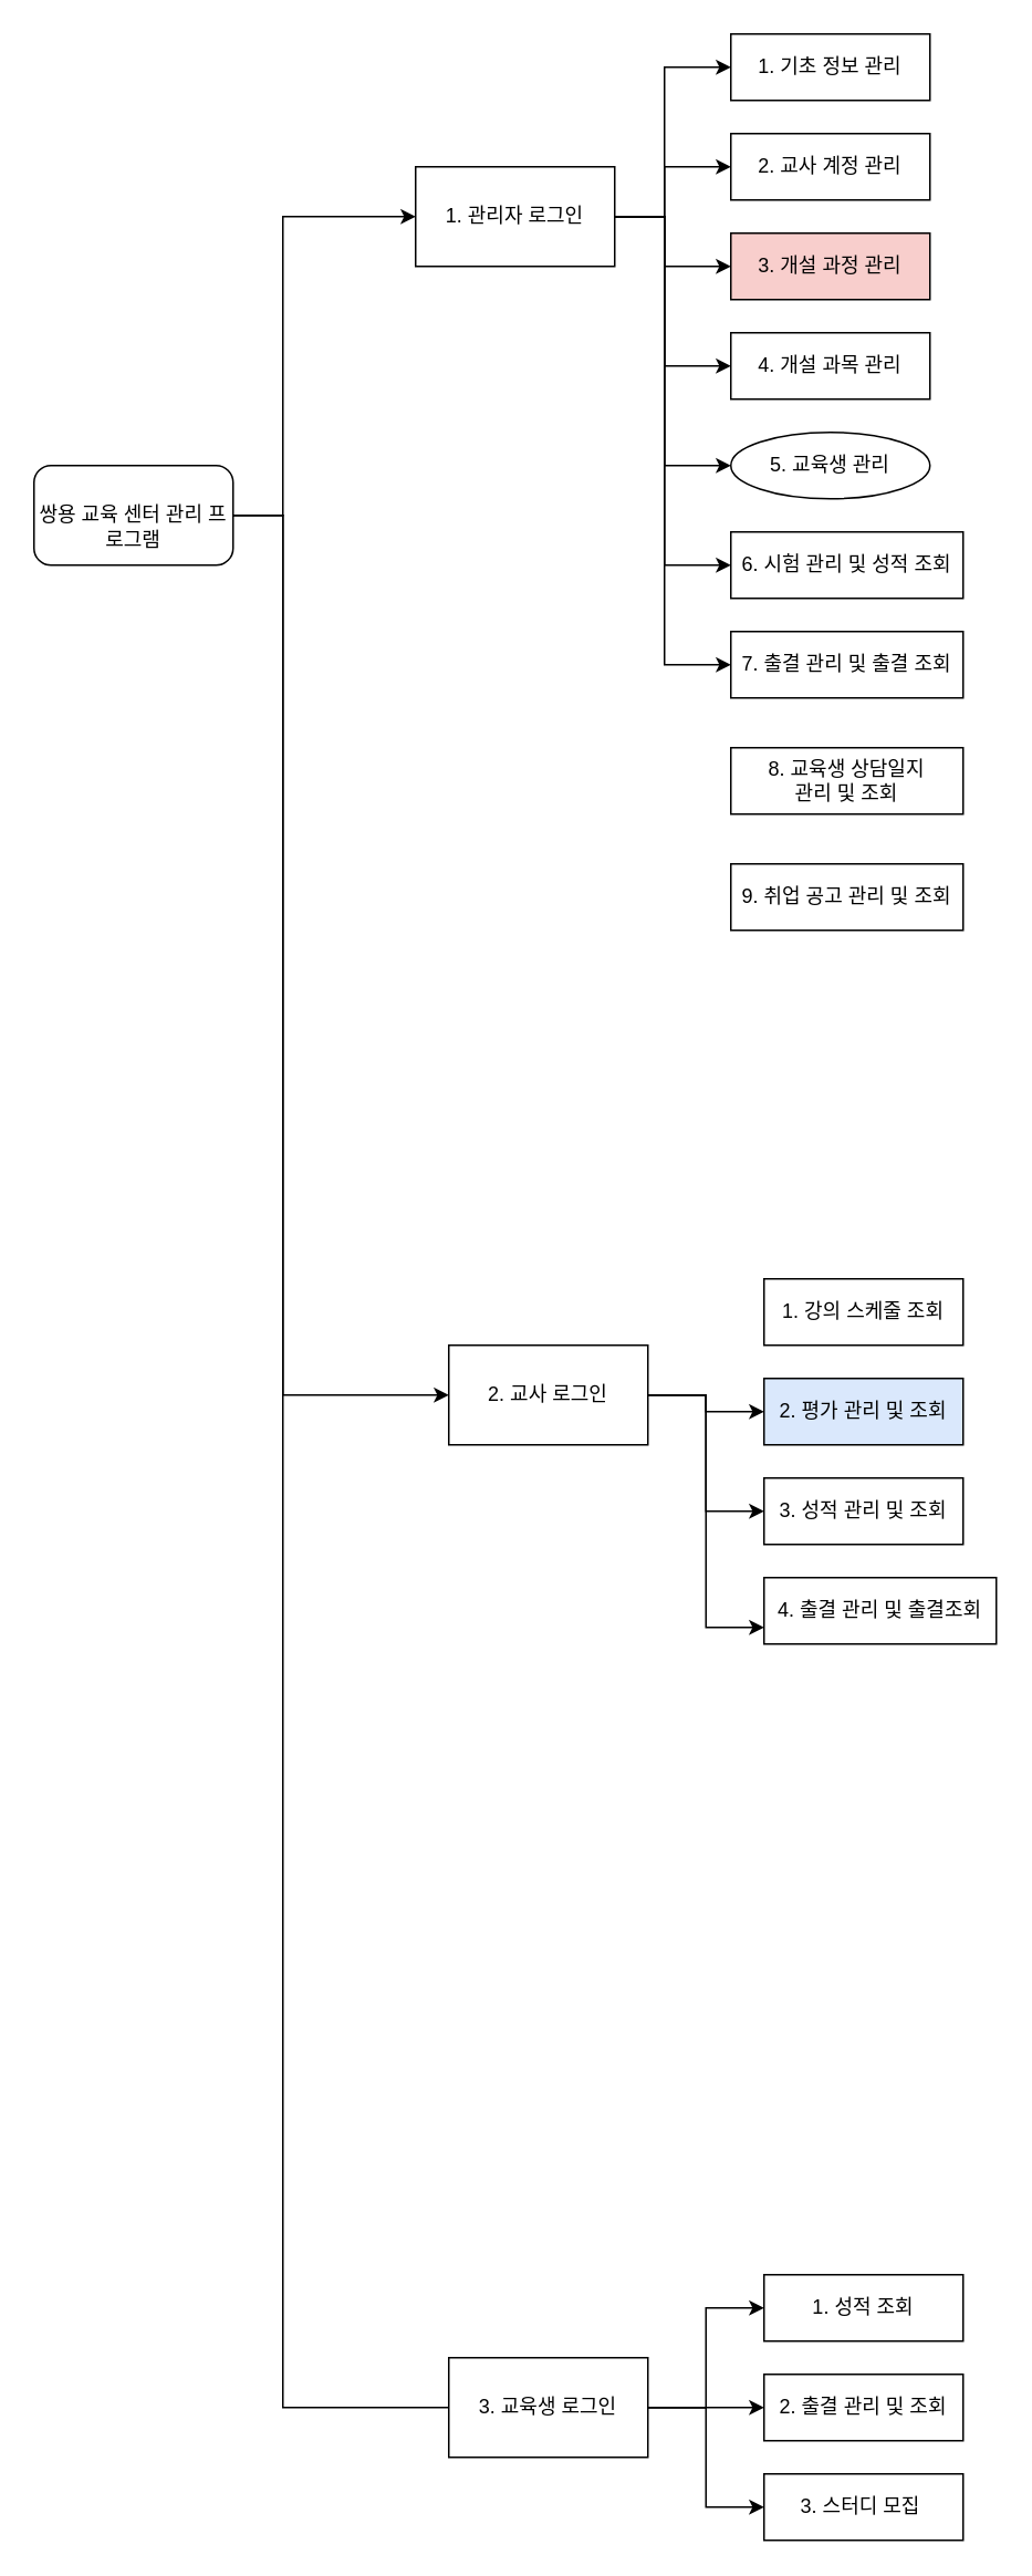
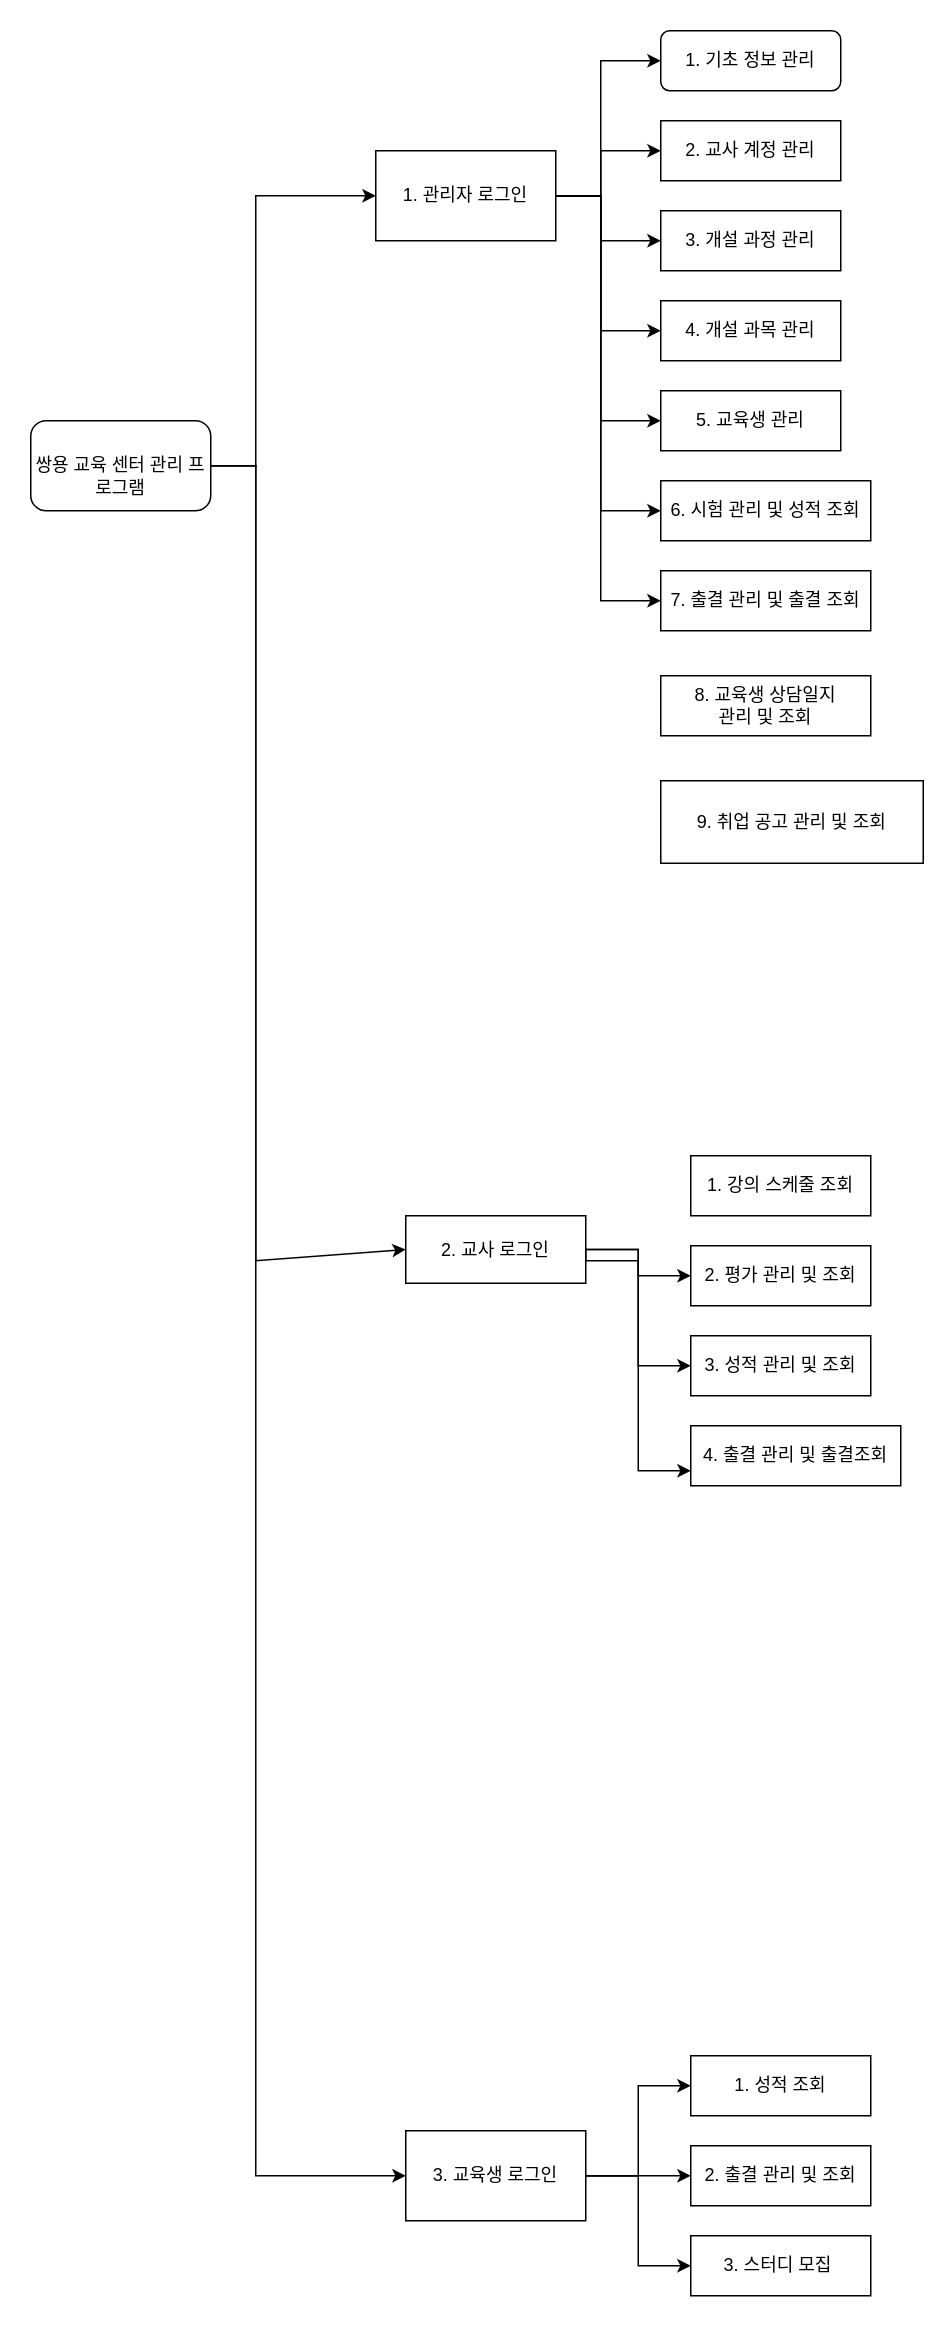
- <mxCell id="22" value="1. 기초 정보 관리" style="rounded=0;whiteSpace=wrap;html=1;" parent="1" vertex="1"><mxGeometry x="440" y="20" width="120" height="40" as="geometry" /></mxCell>
+ <mxCell id="22" value="1. 기초 정보 관리" style="whiteSpace=wrap;html=1;rounded=1;" parent="1" vertex="1"><mxGeometry x="440" y="20" width="120" height="40" as="geometry" /></mxCell>
- <mxCell id="24" value="3. 개설 과정 관리" style="rounded=0;whiteSpace=wrap;html=1;fillColor=#f8cecc;" parent="1" vertex="1"><mxGeometry x="440" y="140" width="120" height="40" as="geometry" /></mxCell>
+ <mxCell id="24" value="3. 개설 과정 관리" style="rounded=0;whiteSpace=wrap;html=1;" parent="1" vertex="1"><mxGeometry x="440" y="140" width="120" height="40" as="geometry" /></mxCell>
- <mxCell id="26" value="5. 교육생 관리" style="ellipse;whiteSpace=wrap;html=1;" parent="1" vertex="1"><mxGeometry x="440" y="260" width="120" height="40" as="geometry" /></mxCell>
+ <mxCell id="26" value="5. 교육생 관리" style="rounded=0;whiteSpace=wrap;html=1;" parent="1" vertex="1"><mxGeometry x="440" y="260" width="120" height="40" as="geometry" /></mxCell>
- <mxCell id="37" value="9. 취업 공고 관리 및 조회" style="rounded=0;whiteSpace=wrap;html=1;" vertex="1" parent="1"><mxGeometry x="440" y="520" width="140" height="40" as="geometry" /></mxCell>
+ <mxCell id="37" value="9. 취업 공고 관리 및 조회" style="rounded=0;whiteSpace=wrap;html=1;" vertex="1" parent="1"><mxGeometry x="440" y="520" width="175" height="55" as="geometry" /></mxCell>
- <mxCell id="17" value="2. 교사 로그인" style="rounded=0;whiteSpace=wrap;html=1;" parent="1" vertex="1"><mxGeometry x="270" y="810" width="120" height="60" as="geometry" /></mxCell>
+ <mxCell id="17" value="2. 교사 로그인" style="rounded=0;whiteSpace=wrap;html=1;" parent="1" vertex="1"><mxGeometry x="270" y="810" width="120" height="45" as="geometry" /></mxCell>
- <mxCell id="30" value="2. 평가 관리 및 조회" style="rounded=0;whiteSpace=wrap;html=1;fillColor=#dae8fc;" parent="1" vertex="1"><mxGeometry x="460" y="830" width="120" height="40" as="geometry" /></mxCell>
+ <mxCell id="30" value="2. 평가 관리 및 조회" style="rounded=0;whiteSpace=wrap;html=1;" parent="1" vertex="1"><mxGeometry x="460" y="830" width="120" height="40" as="geometry" /></mxCell>
- <mxCell id="4" style="edgeStyle=none;rounded=0;orthogonalLoop=1;jettySize=auto;html=1;exitX=1;exitY=0.5;exitDx=0;exitDy=0;entryX=0;entryY=0.5;entryDx=0;entryDy=0;endArrow=none;" parent="1" source="5" target="21" edge="1"><mxGeometry relative="1" as="geometry"><Array as="points"><mxPoint x="170" y="310" /><mxPoint x="170" y="1450" /></Array></mxGeometry></mxCell>
+ <mxCell id="4" style="edgeStyle=none;rounded=0;orthogonalLoop=1;jettySize=auto;html=1;exitX=1;exitY=0.5;exitDx=0;exitDy=0;entryX=0;entryY=0.5;entryDx=0;entryDy=0;" parent="1" source="5" target="21" edge="1"><mxGeometry relative="1" as="geometry"><Array as="points"><mxPoint x="170" y="310" /><mxPoint x="170" y="1450" /></Array></mxGeometry></mxCell>
